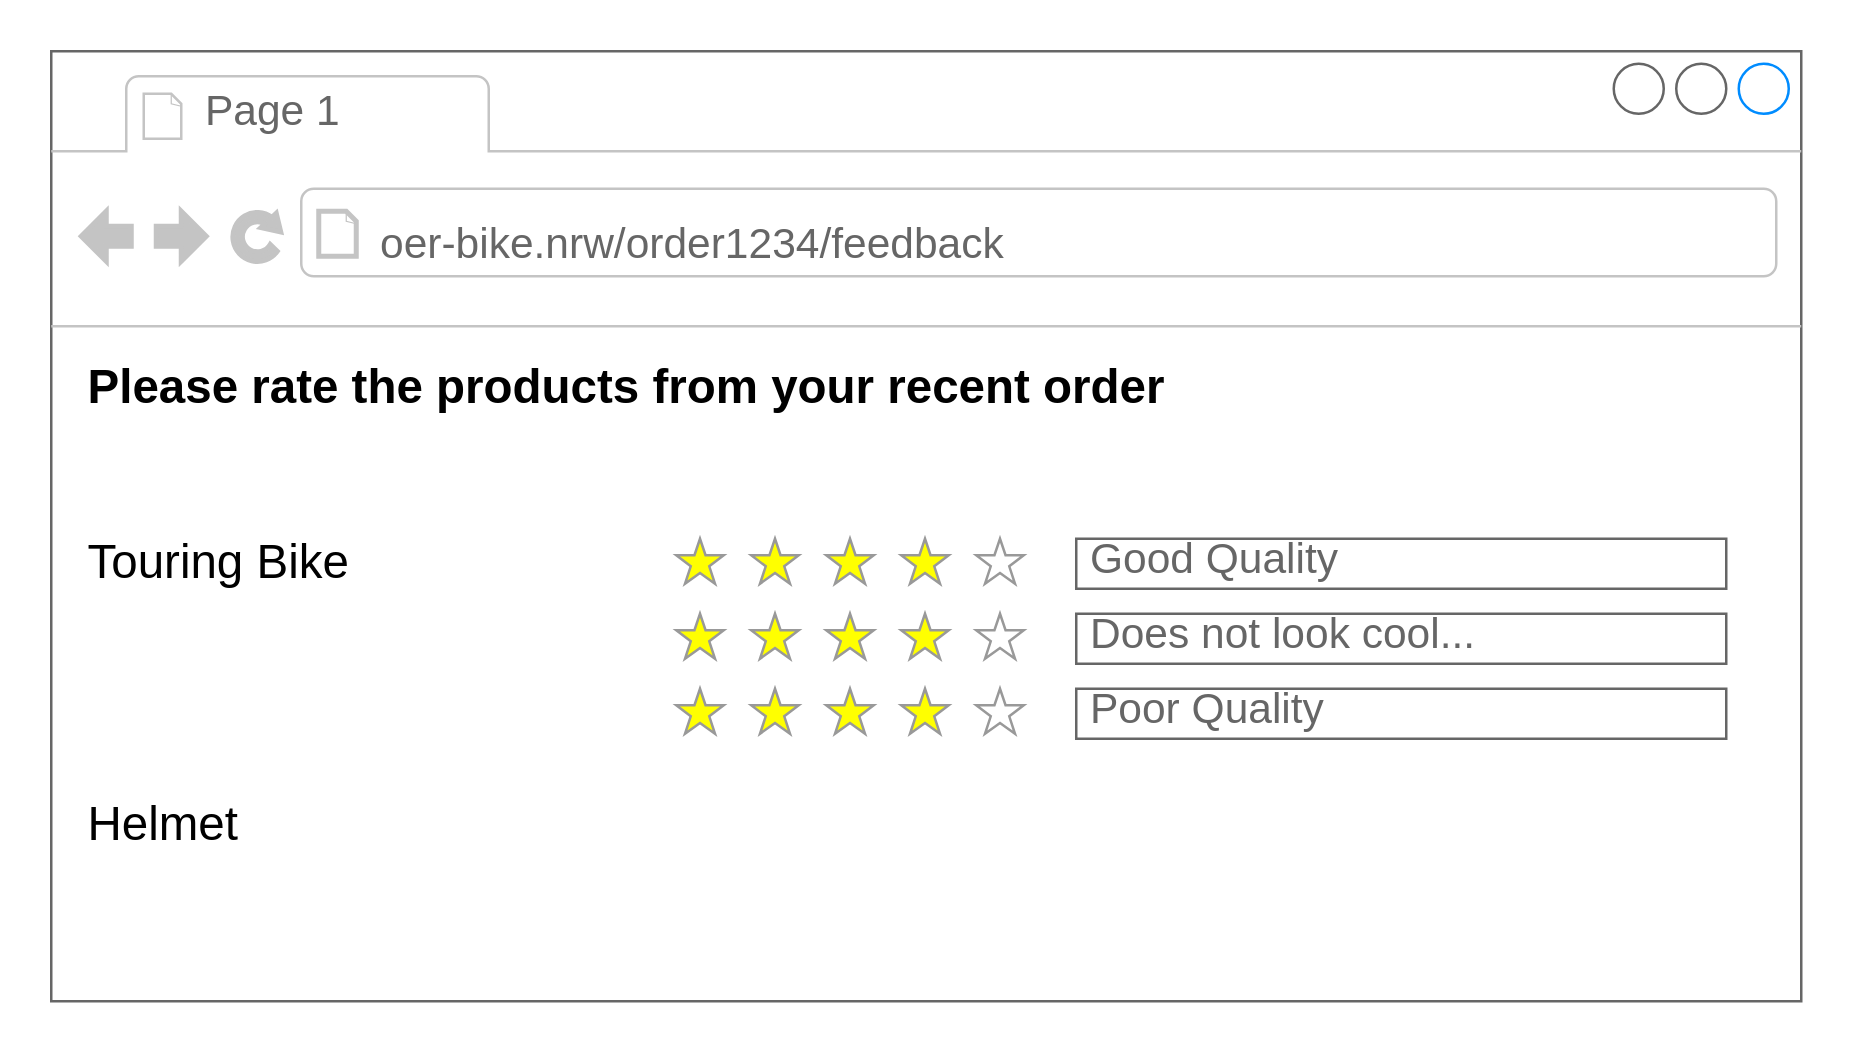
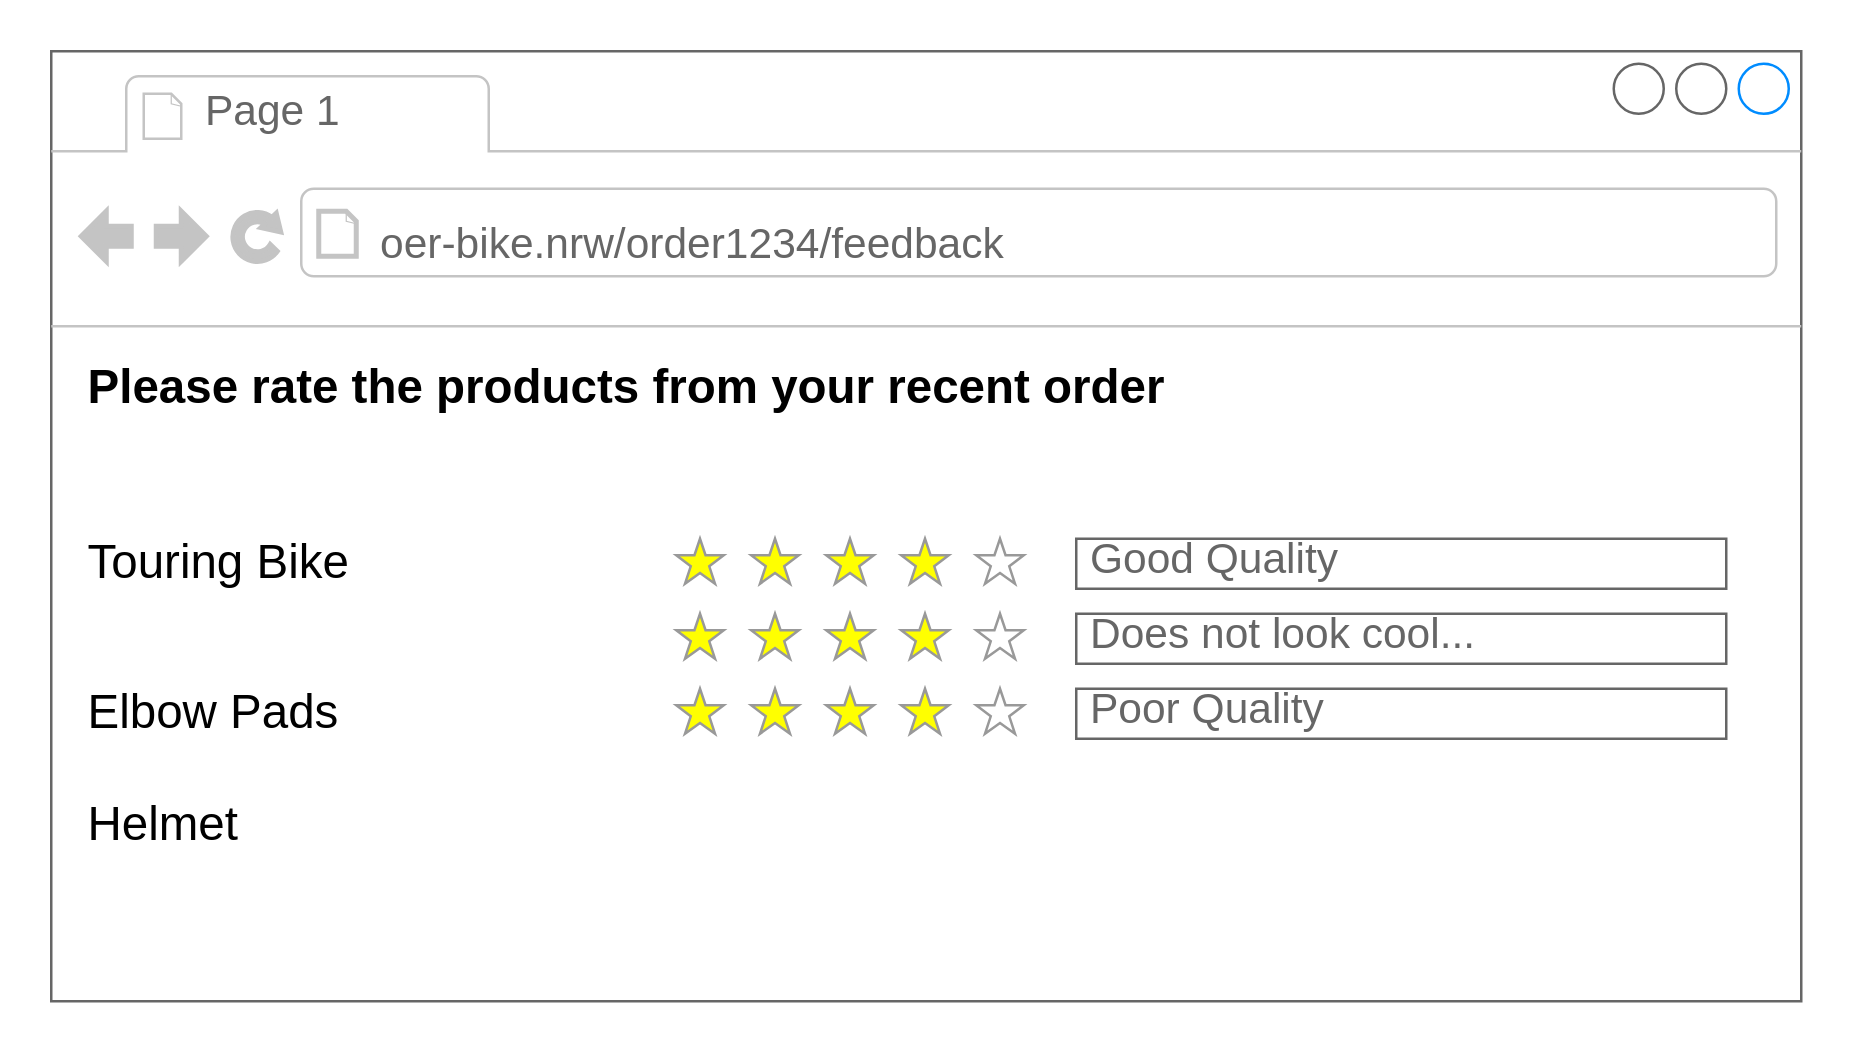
+ <mxCell id="14" value="Elbow Pads" style="text;html=1;strokeColor=none;fillColor=none;align=left;verticalAlign=middle;whiteSpace=wrap;rounded=0;fontSize=19;" vertex="1" parent="2"><mxGeometry x="13" y="250" width="140" height="30" as="geometry" /></mxCell>
